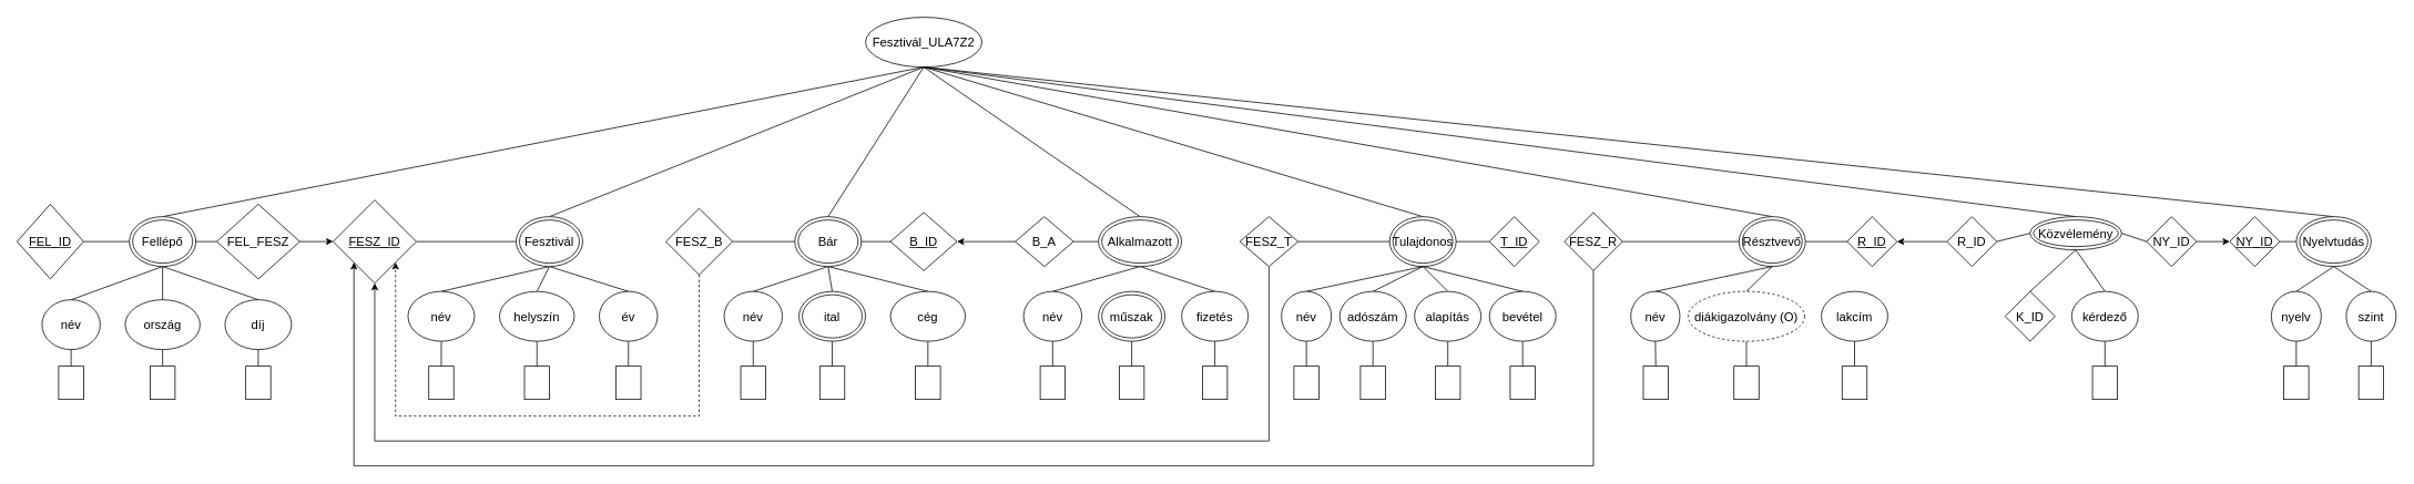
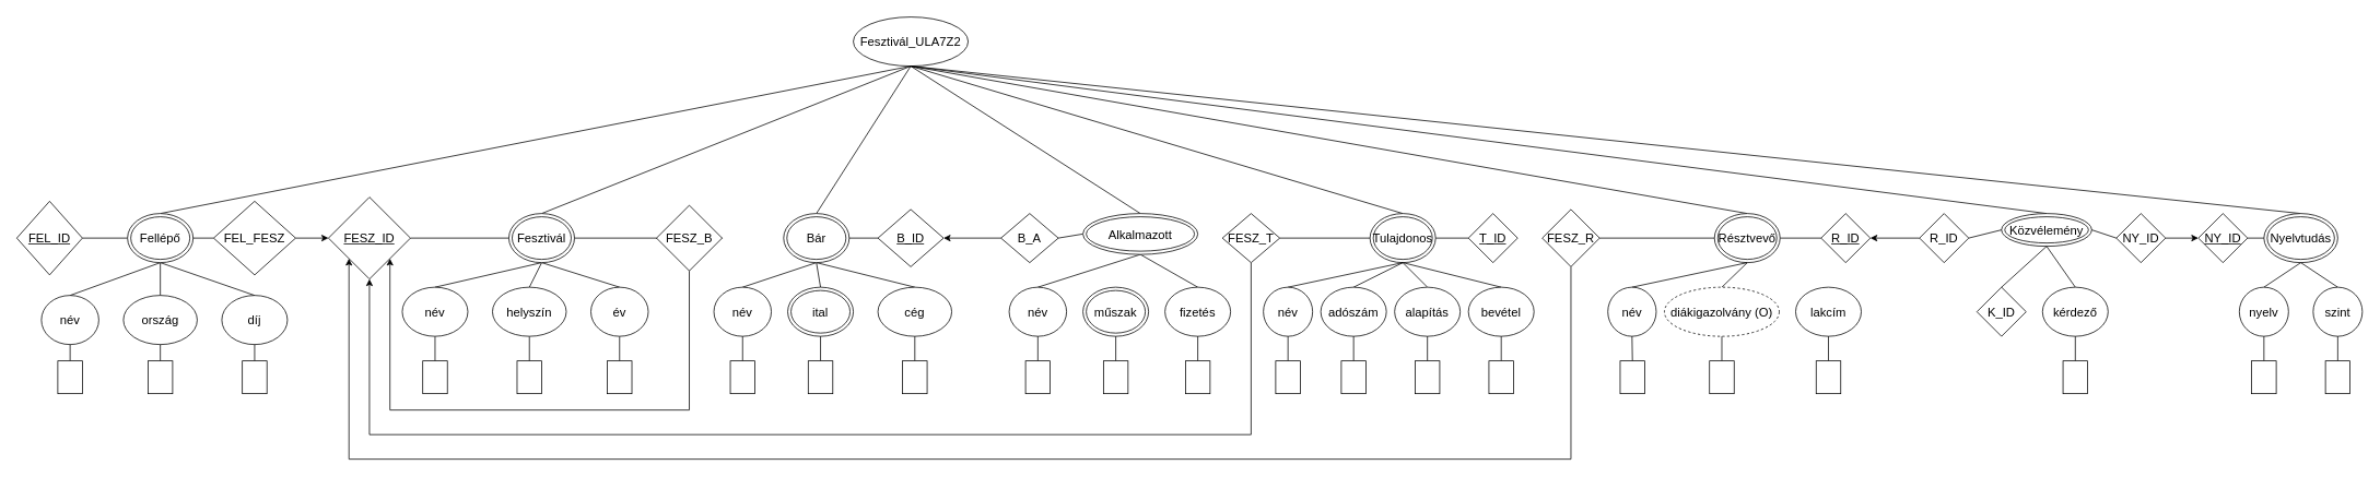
- <mxCell id="33" style="rounded=0;orthogonalLoop=1;jettySize=auto;html=1;exitX=1;exitY=0.5;exitDx=0;exitDy=0;entryX=0;entryY=0.5;entryDx=0;entryDy=0;endArrow=none;endFill=0;" edge="1" parent="1" source="35" target="60"><mxGeometry relative="1" as="geometry"><mxPoint x="960" y="290" as="targetPoint" /></mxGeometry></mxCell>
+ <mxCell id="33" style="rounded=0;orthogonalLoop=1;jettySize=auto;html=1;exitX=1;exitY=0.5;exitDx=0;exitDy=0;endArrow=none;endFill=0;" edge="1" parent="1" source="35" target="59"><mxGeometry relative="1" as="geometry"><mxPoint x="960" y="290" as="targetPoint" /></mxGeometry></mxCell>
- <mxCell id="61" value="Alkalmazott" style="ellipse;shape=doubleEllipse;whiteSpace=wrap;html=1;fontSize=15;" vertex="1" parent="1"><mxGeometry x="1320" y="260" width="100" height="60" as="geometry" /></mxCell>
+ <mxCell id="61" value="Alkalmazott" style="ellipse;shape=doubleEllipse;whiteSpace=wrap;html=1;fontSize=15;" vertex="1" parent="1"><mxGeometry x="1320" y="260" width="140" height="50" as="geometry" /></mxCell>
- <mxCell id="34" style="edgeStyle=orthogonalEdgeStyle;rounded=0;orthogonalLoop=1;jettySize=auto;html=1;exitX=0.5;exitY=1;exitDx=0;exitDy=0;entryX=1;entryY=1;entryDx=0;entryDy=0;dashed=1;" edge="1" parent="1" source="35" target="12"><mxGeometry relative="1" as="geometry"><mxPoint x="470" y="320" as="targetPoint" /><Array as="points"><mxPoint x="840" y="500" /><mxPoint x="475" y="500" /></Array></mxGeometry></mxCell>
+ <mxCell id="34" style="edgeStyle=orthogonalEdgeStyle;rounded=0;orthogonalLoop=1;jettySize=auto;html=1;exitX=0.5;exitY=1;exitDx=0;exitDy=0;entryX=1;entryY=1;entryDx=0;entryDy=0;" edge="1" parent="1" source="35" target="12"><mxGeometry relative="1" as="geometry"><mxPoint x="470" y="320" as="targetPoint" /><Array as="points"><mxPoint x="840" y="500" /><mxPoint x="475" y="500" /></Array></mxGeometry></mxCell>
